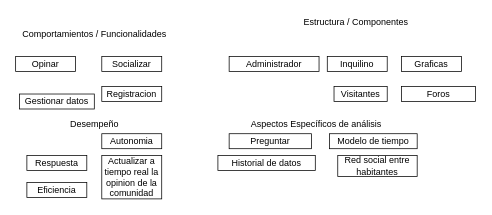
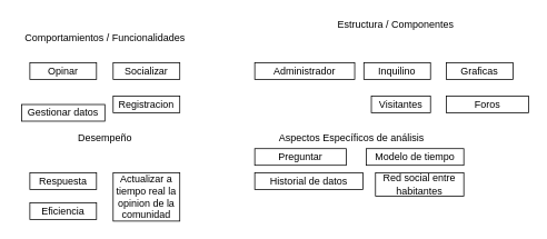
- <mxCell id="3" value="Opinar" style="rounded=0;whiteSpace=wrap;html=1;" parent="1" vertex="1"><mxGeometry x="20" y="75" width="80" height="20" as="geometry" /></mxCell>
+ <mxCell id="3" value="Opinar" style="rounded=0;whiteSpace=wrap;html=1;" parent="1" vertex="1"><mxGeometry x="35" y="75" width="80" height="20" as="geometry" /></mxCell>
- <mxCell id="13" value="Autonomia" style="rounded=0;whiteSpace=wrap;html=1;" parent="1" vertex="1"><mxGeometry x="135" y="178" width="80" height="20" as="geometry" /></mxCell>
- <mxCell id="17" value="Historial de datos" style="rounded=0;whiteSpace=wrap;html=1;" parent="1" vertex="1"><mxGeometry x="290" y="207" width="130" height="20" as="geometry" /></mxCell>
+ <mxCell id="17" value="Historial de datos" style="rounded=0;whiteSpace=wrap;html=1;" parent="1" vertex="1"><mxGeometry x="305" y="207" width="130" height="20" as="geometry" /></mxCell>
